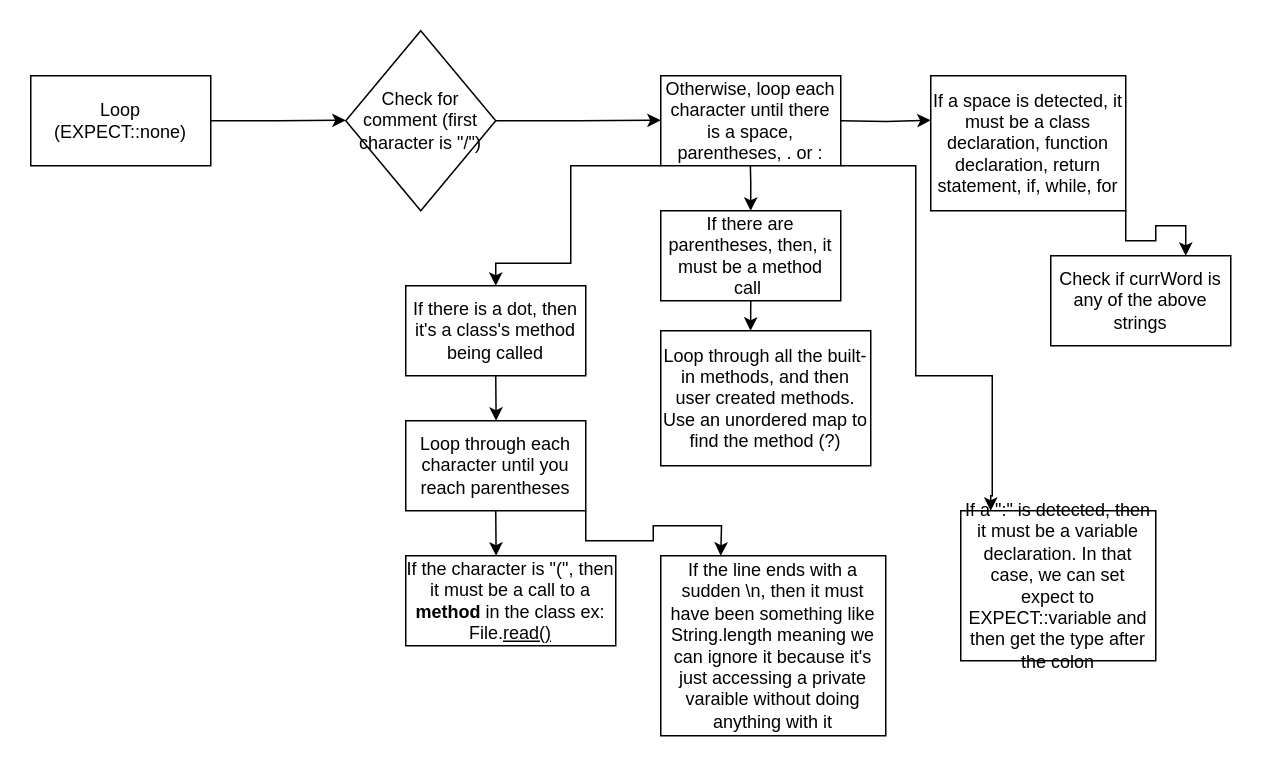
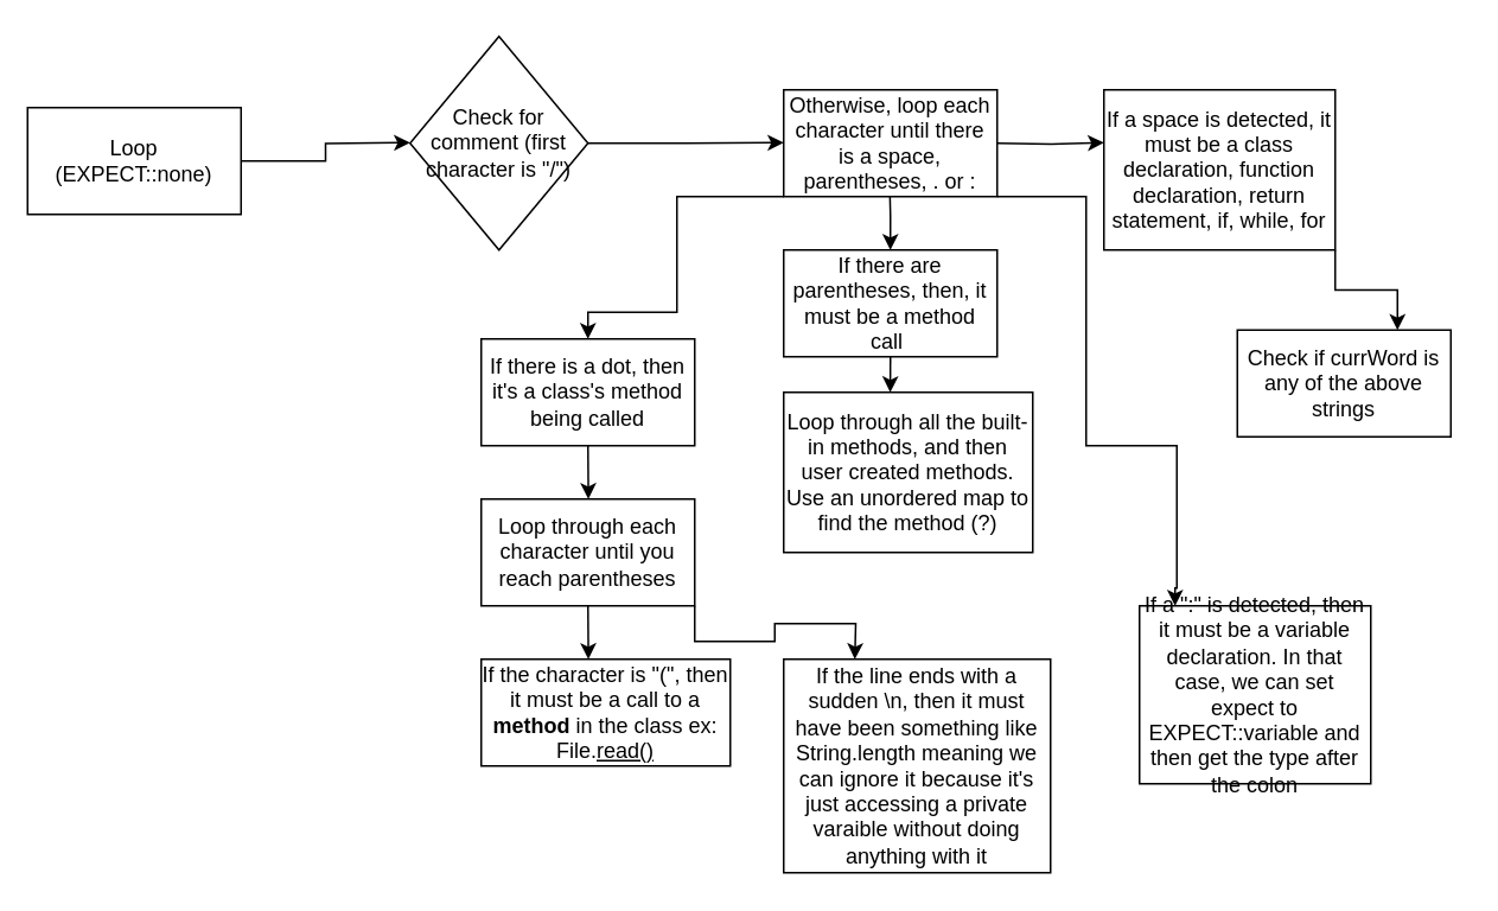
- <mxCell id="3" value="Loop&lt;div&gt;(EXPECT::none)&lt;/div&gt;" style="rounded=0;whiteSpace=wrap;html=1;" vertex="1" parent="1"><mxGeometry x="20" y="50" width="120" height="60" as="geometry" /></mxCell>
+ <mxCell id="3" value="Loop&lt;div&gt;(EXPECT::none)&lt;/div&gt;" style="rounded=0;whiteSpace=wrap;html=1;" vertex="1" parent="1"><mxGeometry x="15" y="60" width="120" height="60" as="geometry" /></mxCell>
- <mxCell id="18" value="Check if currWord is any of the above strings" style="rounded=0;whiteSpace=wrap;html=1;" vertex="1" parent="1"><mxGeometry x="700" y="170" width="120" height="60" as="geometry" /></mxCell>
+ <mxCell id="18" value="Check if currWord is any of the above strings" style="rounded=0;whiteSpace=wrap;html=1;" vertex="1" parent="1"><mxGeometry x="695" y="185" width="120" height="60" as="geometry" /></mxCell>
